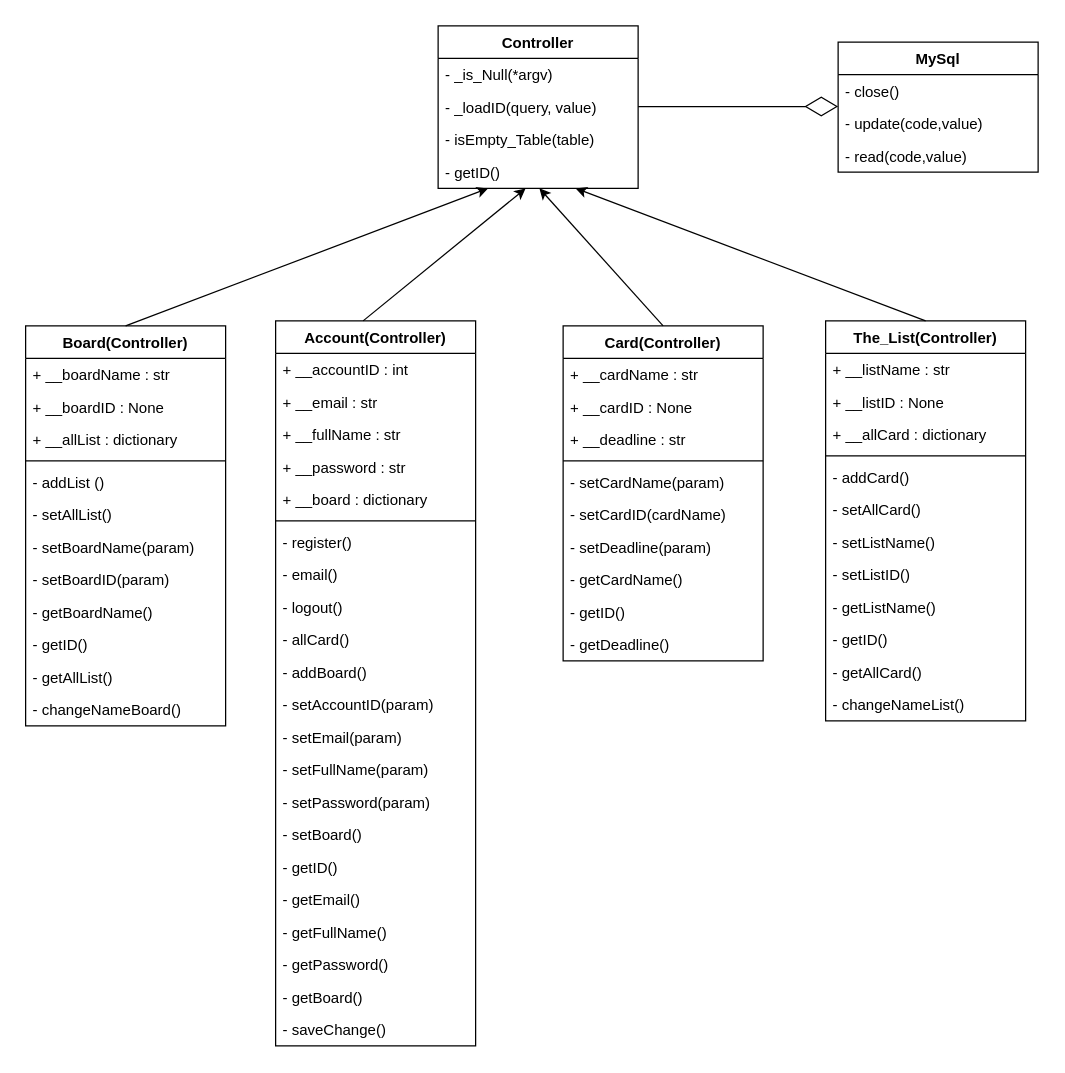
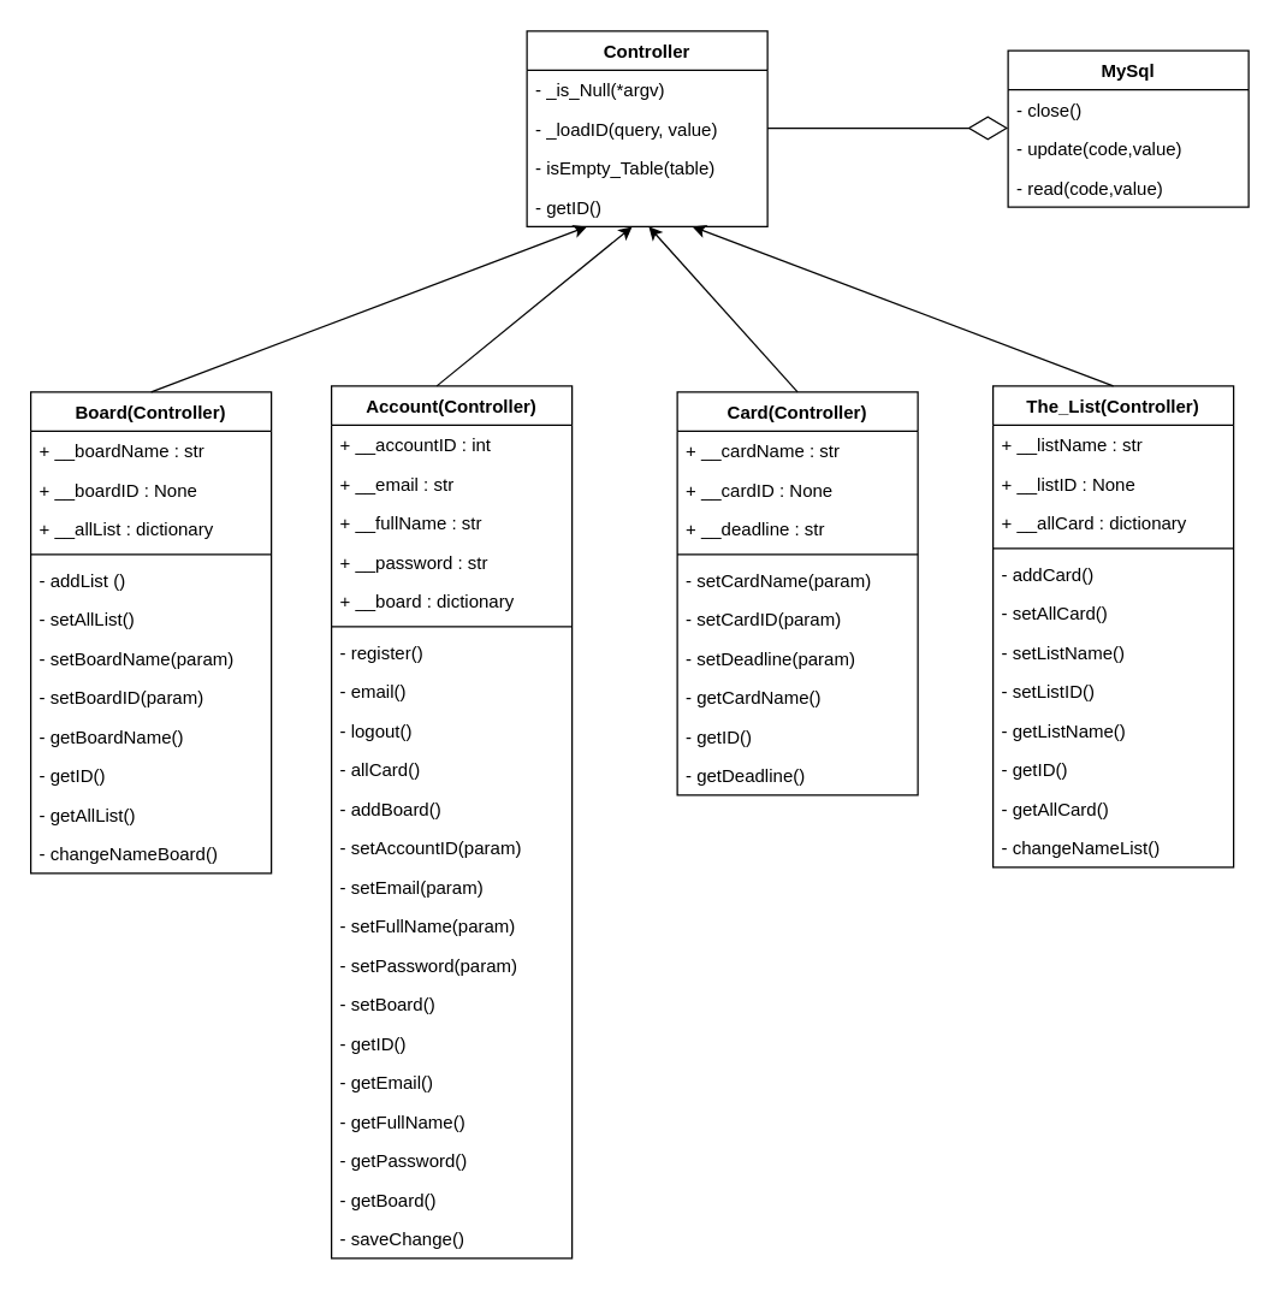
- <mxCell id="62" value="- setCardID(cardName)" style="text;strokeColor=none;fillColor=none;align=left;verticalAlign=top;spacingLeft=4;spacingRight=4;overflow=hidden;rotatable=0;points=[[0,0.5],[1,0.5]];portConstraint=eastwest;" parent="56" vertex="1"><mxGeometry y="138" width="160" height="26" as="geometry" /></mxCell>
+ <mxCell id="62" value="- setCardID(param)" style="text;strokeColor=none;fillColor=none;align=left;verticalAlign=top;spacingLeft=4;spacingRight=4;overflow=hidden;rotatable=0;points=[[0,0.5],[1,0.5]];portConstraint=eastwest;" parent="56" vertex="1"><mxGeometry y="138" width="160" height="26" as="geometry" /></mxCell>
